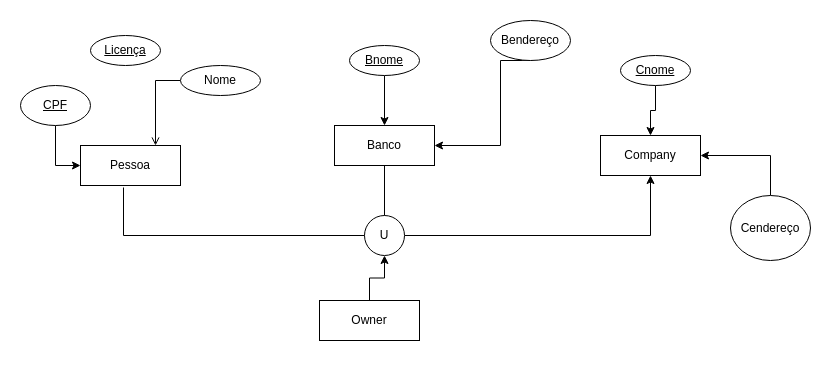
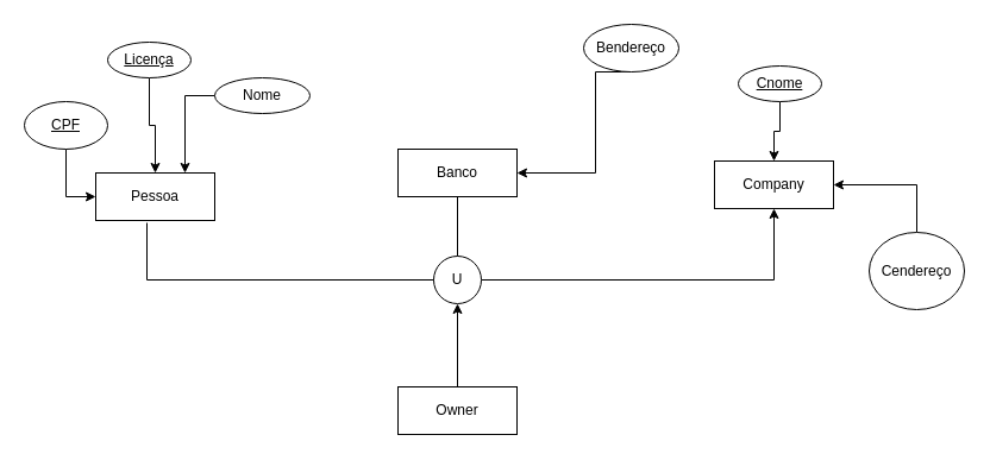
- <mxCell id="20" value="Bnome" style="ellipse;whiteSpace=wrap;html=1;align=center;fontStyle=4;strokeColor=default;fontFamily=Helvetica;fontSize=12;fontColor=default;fillColor=default;" vertex="1" parent="1"><mxGeometry x="349" y="45" width="70" height="30" as="geometry" /></mxCell>
- <mxCell id="19" style="edgeStyle=orthogonalEdgeStyle;rounded=0;orthogonalLoop=1;jettySize=auto;html=1;exitX=0.5;exitY=1;exitDx=0;exitDy=0;entryX=0.5;entryY=0;entryDx=0;entryDy=0;fontFamily=Helvetica;fontSize=12;fontColor=default;" edge="1" parent="1" source="20" target="17"><mxGeometry relative="1" as="geometry" /></mxCell>
+ <mxCell id="11" style="edgeStyle=orthogonalEdgeStyle;rounded=0;orthogonalLoop=1;jettySize=auto;html=1;exitX=0.5;exitY=1;exitDx=0;exitDy=0;fontFamily=Helvetica;fontSize=12;fontColor=default;" edge="1" parent="1" source="12" target="13"><mxGeometry relative="1" as="geometry" /></mxCell>
- <mxCell id="15" style="edgeStyle=orthogonalEdgeStyle;rounded=0;orthogonalLoop=1;jettySize=auto;html=1;exitX=0;exitY=0.5;exitDx=0;exitDy=0;entryX=0.75;entryY=0;entryDx=0;entryDy=0;fontFamily=Helvetica;fontSize=12;fontColor=default;endArrow=open;" edge="1" parent="1" source="16" target="13"><mxGeometry relative="1" as="geometry" /></mxCell>
+ <mxCell id="15" style="edgeStyle=orthogonalEdgeStyle;rounded=0;orthogonalLoop=1;jettySize=auto;html=1;exitX=0;exitY=0.5;exitDx=0;exitDy=0;entryX=0.75;entryY=0;entryDx=0;entryDy=0;fontFamily=Helvetica;fontSize=12;fontColor=default;" edge="1" parent="1" source="16" target="13"><mxGeometry relative="1" as="geometry" /></mxCell>
- <mxCell id="8" value="Owner" style="whiteSpace=wrap;html=1;align=center;" vertex="1" parent="1"><mxGeometry x="319" y="300" width="100" height="40" as="geometry" /></mxCell>
+ <mxCell id="8" value="Owner" style="whiteSpace=wrap;html=1;align=center;" vertex="1" parent="1"><mxGeometry x="334" y="325" width="100" height="40" as="geometry" /></mxCell>
